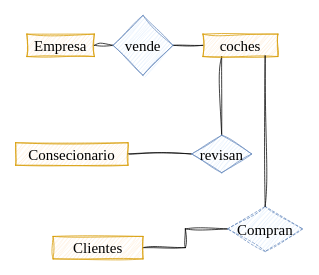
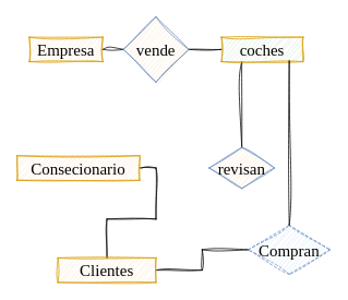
- <mxCell id="11" value="vende" style="rhombus;whiteSpace=wrap;html=1;sketch=1;hachureGap=4;jiggle=2;curveFitting=1;fontFamily=Architects Daughter;fontSource=https%3A%2F%2Ffonts.googleapis.com%2Fcss%3Ffamily%3DArchitects%2BDaughter;fontSize=20;fillColor=#dae8fc;strokeColor=#6c8ebf;" vertex="1" parent="1"><mxGeometry x="150" y="20" width="80" height="80" as="geometry" /></mxCell>
+ <mxCell id="11" value="vende" style="rhombus;whiteSpace=wrap;html=1;sketch=1;hachureGap=4;jiggle=2;curveFitting=1;fontFamily=Architects Daughter;fontSource=https%3A%2F%2Ffonts.googleapis.com%2Fcss%3Ffamily%3DArchitects%2BDaughter;fontSize=20;fillColor=#ffe6cc;strokeColor=#6c8ebf;" vertex="1" parent="1"><mxGeometry x="150" y="20" width="80" height="80" as="geometry" /></mxCell>
- <mxCell id="6" value="coches" style="whiteSpace=wrap;html=1;sketch=1;hachureGap=4;jiggle=2;curveFitting=1;fontFamily=Architects Daughter;fontSource=https%3A%2F%2Ffonts.googleapis.com%2Fcss%3Ffamily%3DArchitects%2BDaughter;fontSize=20;fillColor=#ffe6cc;strokeColor=#d79b00;" vertex="1" parent="1"><mxGeometry x="270" y="45" width="100" height="30" as="geometry" /></mxCell>
+ <mxCell id="6" value="coches" style="whiteSpace=wrap;html=1;sketch=1;hachureGap=4;jiggle=2;curveFitting=1;fontFamily=Architects Daughter;fontSource=https%3A%2F%2Ffonts.googleapis.com%2Fcss%3Ffamily%3DArchitects%2BDaughter;fontSize=20;fillColor=#d5e8d4;strokeColor=#d79b00;" vertex="1" parent="1"><mxGeometry x="270" y="45" width="100" height="30" as="geometry" /></mxCell>
- <mxCell id="7" style="edgeStyle=orthogonalEdgeStyle;rounded=0;sketch=1;hachureGap=4;jiggle=2;curveFitting=1;orthogonalLoop=1;jettySize=auto;html=1;exitX=1;exitY=0.5;exitDx=0;exitDy=0;fontFamily=Architects Daughter;fontSource=https%3A%2F%2Ffonts.googleapis.com%2Fcss%3Ffamily%3DArchitects%2BDaughter;fontSize=16;endArrow=none;endFill=0;" edge="1" parent="1" source="8" target="14"><mxGeometry relative="1" as="geometry" /></mxCell>
+ <mxCell id="7" style="edgeStyle=orthogonalEdgeStyle;rounded=0;sketch=1;hachureGap=4;jiggle=2;curveFitting=1;orthogonalLoop=1;jettySize=auto;html=1;exitX=1;exitY=0.5;exitDx=0;exitDy=0;fontFamily=Architects Daughter;fontSource=https%3A%2F%2Ffonts.googleapis.com%2Fcss%3Ffamily%3DArchitects%2BDaughter;fontSize=16;endArrow=none;endFill=0;" edge="1" parent="1" source="8" target="10"><mxGeometry relative="1" as="geometry" /></mxCell>
- <mxCell id="14" value="revisan" style="rhombus;whiteSpace=wrap;html=1;sketch=1;hachureGap=4;jiggle=2;curveFitting=1;fontFamily=Architects Daughter;fontSource=https%3A%2F%2Ffonts.googleapis.com%2Fcss%3Ffamily%3DArchitects%2BDaughter;fontSize=20;fillColor=#dae8fc;strokeColor=#6c8ebf;" vertex="1" parent="1"><mxGeometry x="255" y="180" width="80" height="50" as="geometry" /></mxCell>
+ <mxCell id="14" value="revisan" style="rhombus;whiteSpace=wrap;html=1;sketch=1;hachureGap=4;jiggle=2;curveFitting=1;fontFamily=Architects Daughter;fontSource=https%3A%2F%2Ffonts.googleapis.com%2Fcss%3Ffamily%3DArchitects%2BDaughter;fontSize=20;fillColor=#ffe6cc;strokeColor=#6c8ebf;" vertex="1" parent="1"><mxGeometry x="255" y="180" width="80" height="50" as="geometry" /></mxCell>
